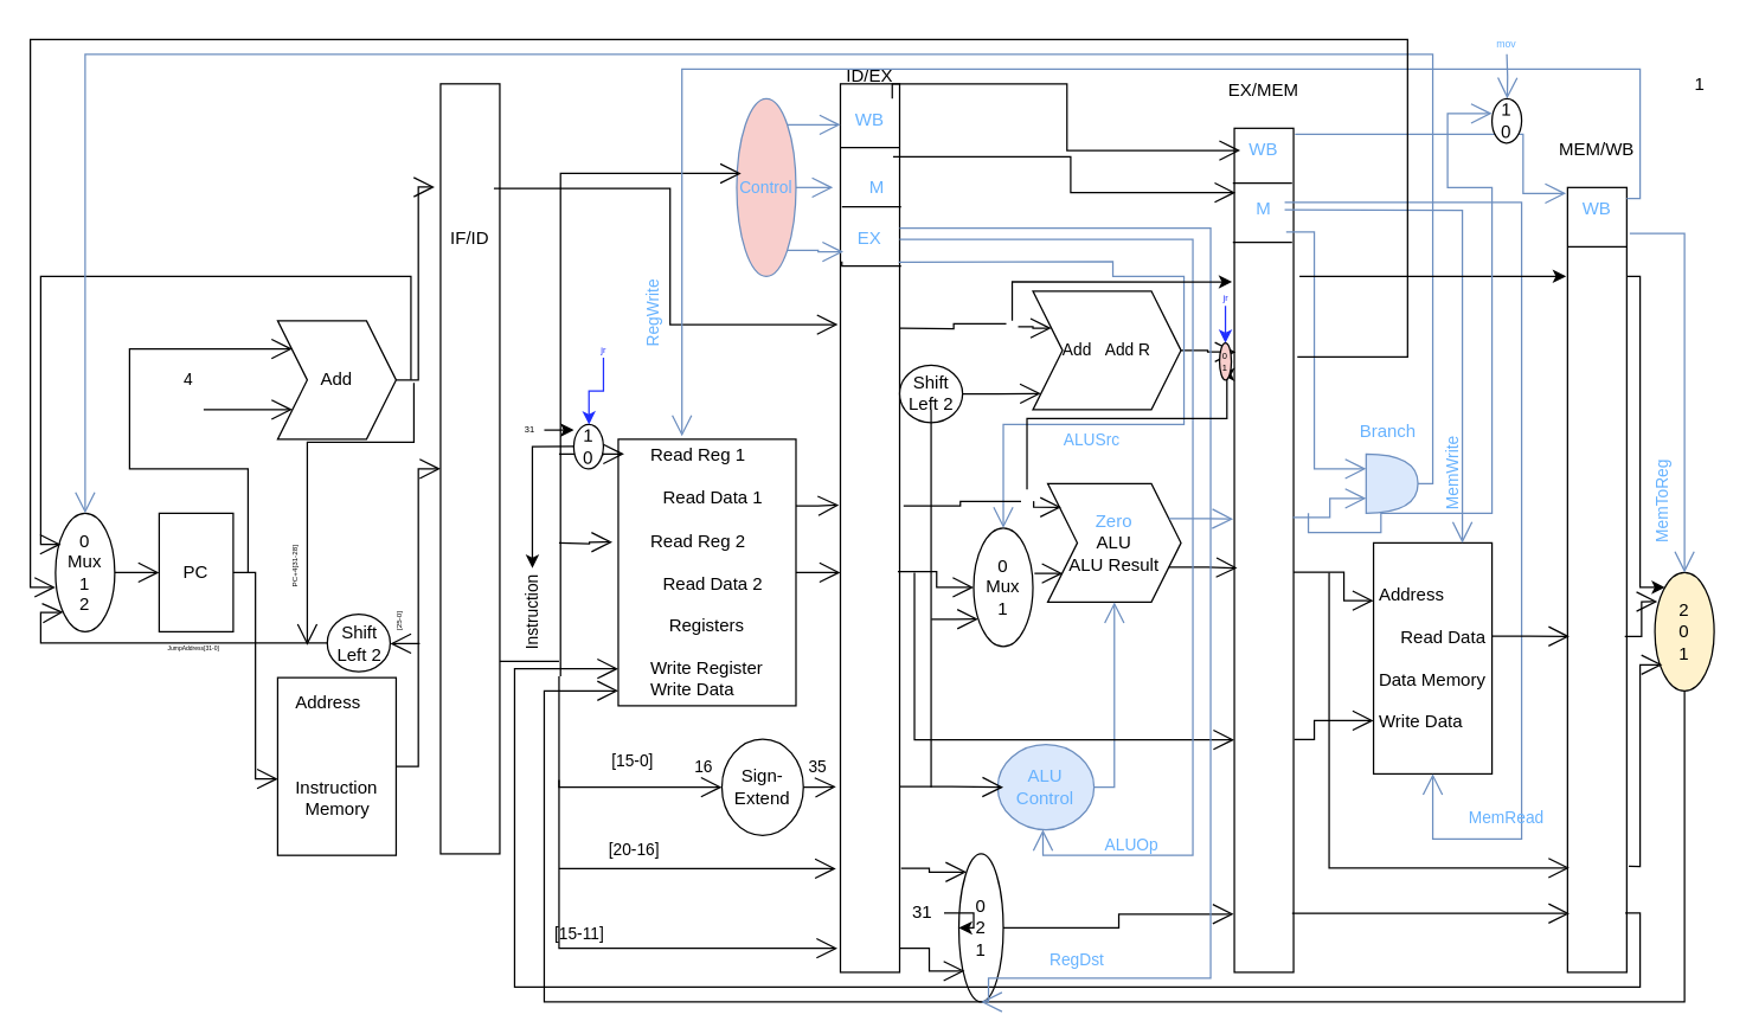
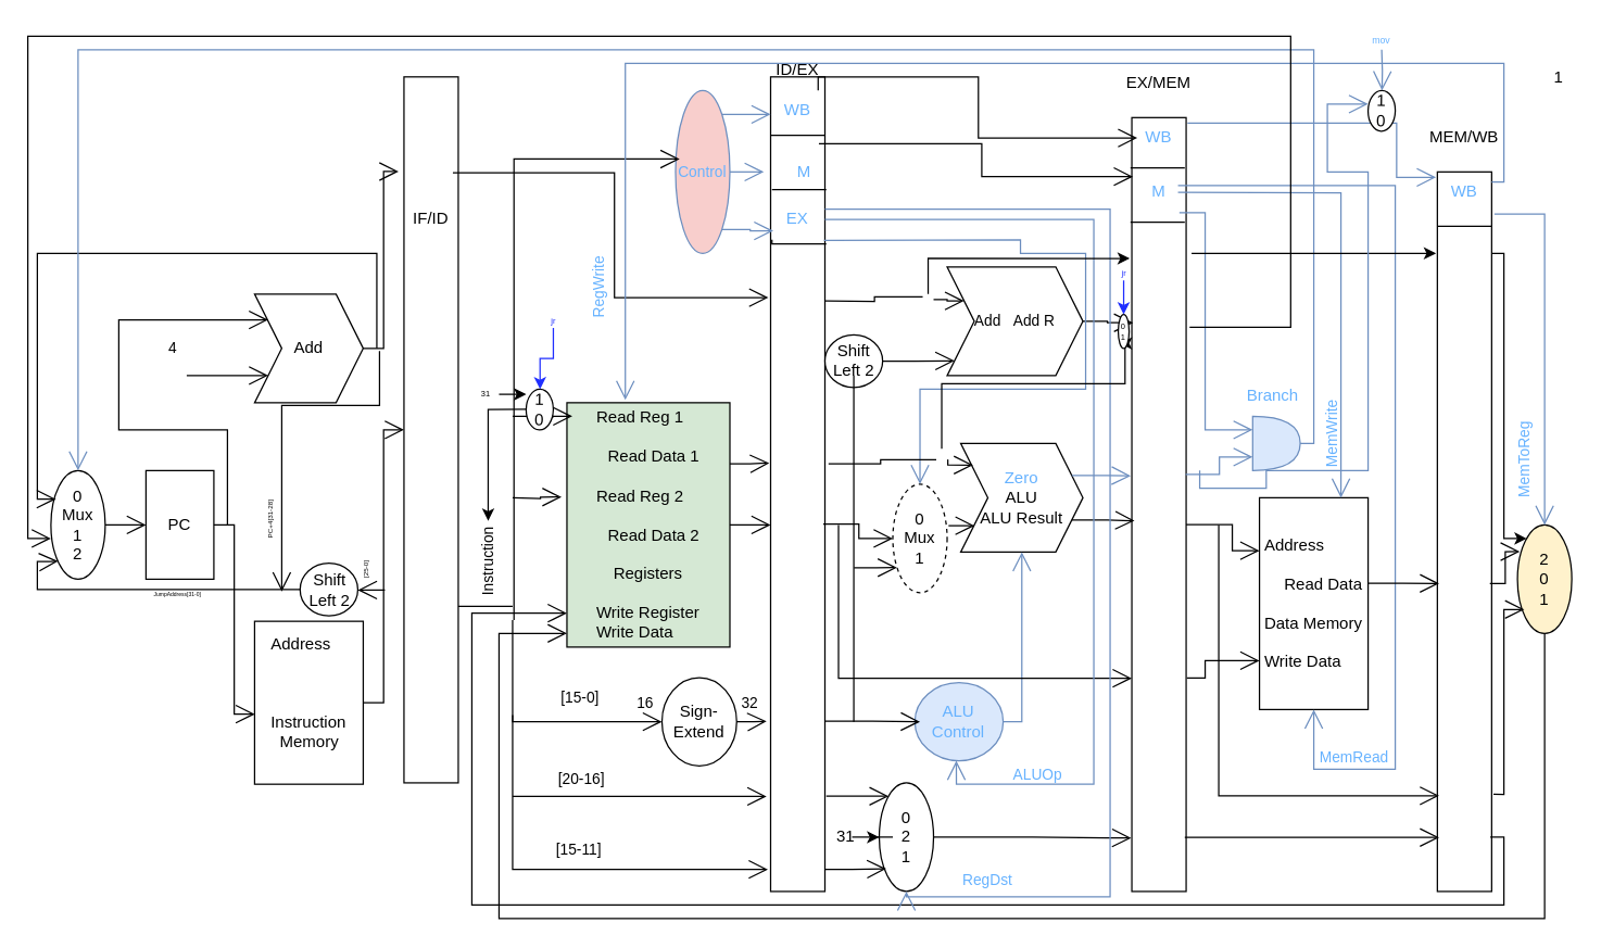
- <mxCell id="135" value="0&lt;br&gt;1" style="ellipse;whiteSpace=wrap;html=1;fontSize=6;fontColor=#000000;fillColor=#f8cecc;" parent="1" vertex="1"><mxGeometry x="823" y="231" width="8" height="25" as="geometry" /></mxCell>
+ <mxCell id="135" value="0&lt;br&gt;1" style="ellipse;whiteSpace=wrap;html=1;fontSize=6;fontColor=#000000;" parent="1" vertex="1"><mxGeometry x="823" y="231" width="8" height="25" as="geometry" /></mxCell>
- <mxCell id="118" value="&lt;font color=&quot;#66b2ff&quot;&gt;ALUSrc&lt;/font&gt;" style="text;html=1;strokeColor=none;fillColor=none;align=center;verticalAlign=middle;whiteSpace=wrap;rounded=0;fontSize=11;fontColor=#000000;" parent="1" vertex="1"><mxGeometry x="707" y="282" width="60" height="30" as="geometry" /></mxCell>
- <mxCell id="19" value="&lt;div style=&quot;text-align: left&quot;&gt;&lt;span&gt;Read Reg 1&lt;/span&gt;&lt;/div&gt;&lt;br&gt;&lt;div style=&quot;text-align: right&quot;&gt;&lt;span&gt;Read Data 1&lt;/span&gt;&lt;/div&gt;&lt;br&gt;&lt;div style=&quot;text-align: left&quot;&gt;&lt;span&gt;Read Reg 2&lt;/span&gt;&lt;/div&gt;&lt;br&gt;&lt;div style=&quot;text-align: right&quot;&gt;&lt;span&gt;Read Data 2&lt;/span&gt;&lt;/div&gt;&lt;br&gt;Registers&lt;br&gt;&lt;br&gt;&lt;div style=&quot;text-align: left&quot;&gt;&lt;span&gt;Write Register&lt;/span&gt;&lt;/div&gt;&lt;div style=&quot;text-align: left&quot;&gt;&lt;span&gt;Write Data&lt;/span&gt;&lt;/div&gt;" style="rounded=0;whiteSpace=wrap;html=1;" parent="1" vertex="1"><mxGeometry x="417" y="296" width="120" height="180" as="geometry" /></mxCell>
+ <mxCell id="19" value="&lt;div style=&quot;text-align: left&quot;&gt;&lt;span&gt;Read Reg 1&lt;/span&gt;&lt;/div&gt;&lt;br&gt;&lt;div style=&quot;text-align: right&quot;&gt;&lt;span&gt;Read Data 1&lt;/span&gt;&lt;/div&gt;&lt;br&gt;&lt;div style=&quot;text-align: left&quot;&gt;&lt;span&gt;Read Reg 2&lt;/span&gt;&lt;/div&gt;&lt;br&gt;&lt;div style=&quot;text-align: right&quot;&gt;&lt;span&gt;Read Data 2&lt;/span&gt;&lt;/div&gt;&lt;br&gt;Registers&lt;br&gt;&lt;br&gt;&lt;div style=&quot;text-align: left&quot;&gt;&lt;span&gt;Write Register&lt;/span&gt;&lt;/div&gt;&lt;div style=&quot;text-align: left&quot;&gt;&lt;span&gt;Write Data&lt;/span&gt;&lt;/div&gt;" style="rounded=0;whiteSpace=wrap;html=1;fillColor=#d5e8d4;" parent="1" vertex="1"><mxGeometry x="417" y="296" width="120" height="180" as="geometry" /></mxCell>
- <mxCell id="22" value="0&lt;br&gt;Mux&lt;br&gt;1" style="ellipse;whiteSpace=wrap;html=1;" parent="1" vertex="1"><mxGeometry x="657" y="356" width="40" height="80" as="geometry" /></mxCell>
+ <mxCell id="22" value="0&lt;br&gt;Mux&lt;br&gt;1" style="ellipse;whiteSpace=wrap;html=1;dashed=1;" parent="1" vertex="1"><mxGeometry x="657" y="356" width="40" height="80" as="geometry" /></mxCell>
- <mxCell id="116" value="35" style="text;html=1;strokeColor=none;fillColor=none;align=center;verticalAlign=middle;whiteSpace=wrap;rounded=0;fontSize=11;fontColor=#000000;" parent="1" vertex="1"><mxGeometry x="522" y="502" width="60" height="30" as="geometry" /></mxCell>
+ <mxCell id="116" value="32" style="text;html=1;strokeColor=none;fillColor=none;align=center;verticalAlign=middle;whiteSpace=wrap;rounded=0;fontSize=11;fontColor=#000000;" parent="1" vertex="1"><mxGeometry x="522" y="502" width="60" height="30" as="geometry" /></mxCell>
- <mxCell id="121" value="&lt;font color=&quot;#66b2ff&quot;&gt;MemRead&lt;/font&gt;" style="text;html=1;strokeColor=none;fillColor=none;align=center;verticalAlign=middle;whiteSpace=wrap;rounded=0;fontSize=11;fontColor=#000000;" parent="1" vertex="1"><mxGeometry x="987" y="536.75" width="60" height="30" as="geometry" /></mxCell>
+ <mxCell id="121" value="&lt;font color=&quot;#66b2ff&quot;&gt;MemRead&lt;/font&gt;" style="text;html=1;strokeColor=none;fillColor=none;align=center;verticalAlign=middle;whiteSpace=wrap;rounded=0;fontSize=11;fontColor=#000000;" parent="1" vertex="1"><mxGeometry x="967" y="541.75" width="60" height="30" as="geometry" /></mxCell>
- <mxCell id="21" value="0&lt;br&gt;2&lt;br&gt;1" style="ellipse;whiteSpace=wrap;html=1;" parent="1" vertex="1"><mxGeometry x="647" y="576" width="30" height="100" as="geometry" /></mxCell>
+ <mxCell id="21" value="0&lt;br&gt;2&lt;br&gt;1" style="ellipse;whiteSpace=wrap;html=1;" parent="1" vertex="1"><mxGeometry x="647" y="576" width="40" height="80" as="geometry" /></mxCell>
- <mxCell id="114" value="[15-11]" style="text;html=1;strokeColor=none;fillColor=none;align=center;verticalAlign=middle;whiteSpace=wrap;rounded=0;fontSize=11;fontColor=#000000;" parent="1" vertex="1"><mxGeometry x="361" y="615" width="60" height="30" as="geometry" /></mxCell>
+ <mxCell id="114" value="[15-11]" style="text;html=1;strokeColor=none;fillColor=none;align=center;verticalAlign=middle;whiteSpace=wrap;rounded=0;fontSize=11;fontColor=#000000;" parent="1" vertex="1"><mxGeometry x="396" y="610" width="60" height="30" as="geometry" /></mxCell>
